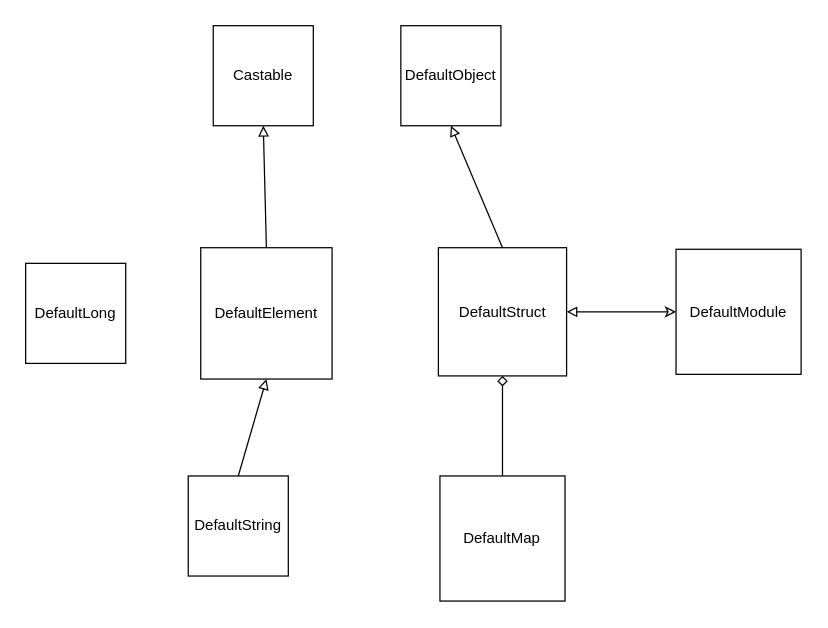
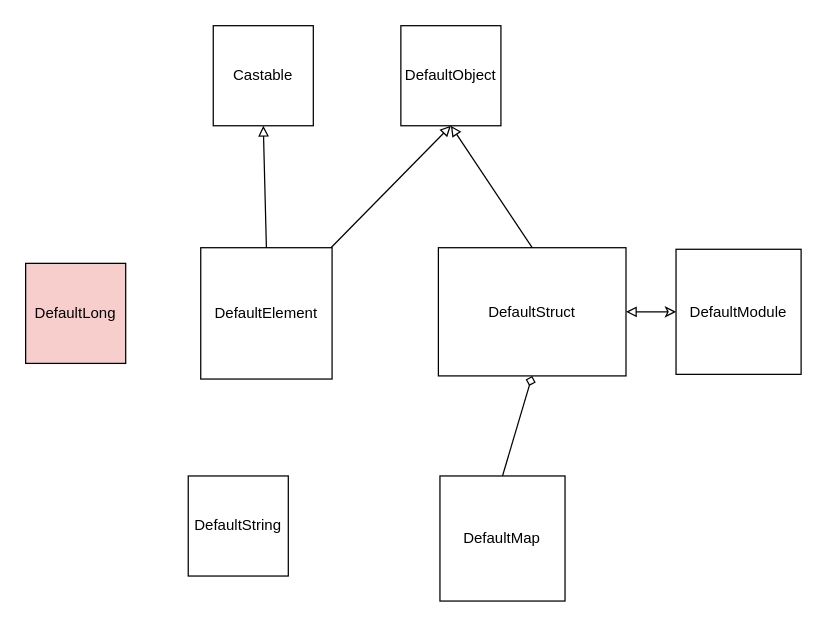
+ <mxCell id="8" value="" style="endArrow=block;startArrow=none;html=1;rounded=0;entryX=0.5;entryY=1;entryDx=0;entryDy=0;startFill=0;endFill=0;" edge="1" parent="1" source="6" target="5"><mxGeometry width="50" height="50" relative="1" as="geometry"><mxPoint x="240" y="280" as="sourcePoint" /><mxPoint x="290" y="230" as="targetPoint" /></mxGeometry></mxCell>
- <mxCell id="10" value="&lt;div&gt;DefaultStruct&lt;/div&gt;" style="whiteSpace=wrap;html=1;aspect=fixed;" vertex="1" parent="1"><mxGeometry x="350" y="197.5" width="102.5" height="102.5" as="geometry" /></mxCell>
+ <mxCell id="10" value="&lt;div&gt;DefaultStruct&lt;/div&gt;" style="whiteSpace=wrap;html=1;aspect=fixed;" vertex="1" parent="1"><mxGeometry x="350" y="197.5" width="150" height="102.5" as="geometry" /></mxCell>
- <mxCell id="14" value="DefaultLong" style="whiteSpace=wrap;html=1;aspect=fixed;" vertex="1" parent="1"><mxGeometry x="20" y="210" width="80" height="80" as="geometry" /></mxCell>
+ <mxCell id="14" value="DefaultLong" style="whiteSpace=wrap;html=1;aspect=fixed;fillColor=#f8cecc;" vertex="1" parent="1"><mxGeometry x="20" y="210" width="80" height="80" as="geometry" /></mxCell>
- <mxCell id="15" value="" style="endArrow=none;startArrow=block;html=1;rounded=0;entryX=0.5;entryY=0;entryDx=0;entryDy=0;exitX=0.5;exitY=1;exitDx=0;exitDy=0;startFill=0;endFill=0;" edge="1" parent="1" source="6" target="13"><mxGeometry width="50" height="50" relative="1" as="geometry"><mxPoint x="240" y="280" as="sourcePoint" /><mxPoint x="290" y="230" as="targetPoint" /></mxGeometry></mxCell>
